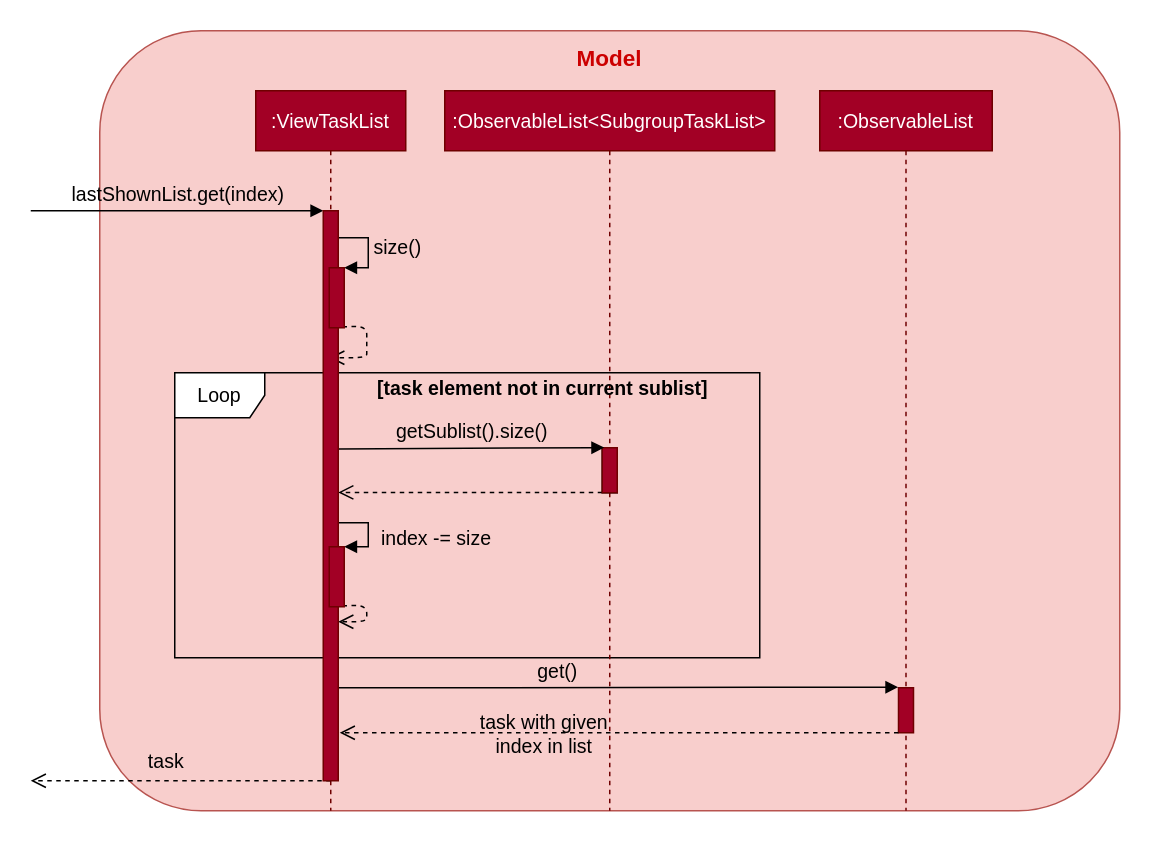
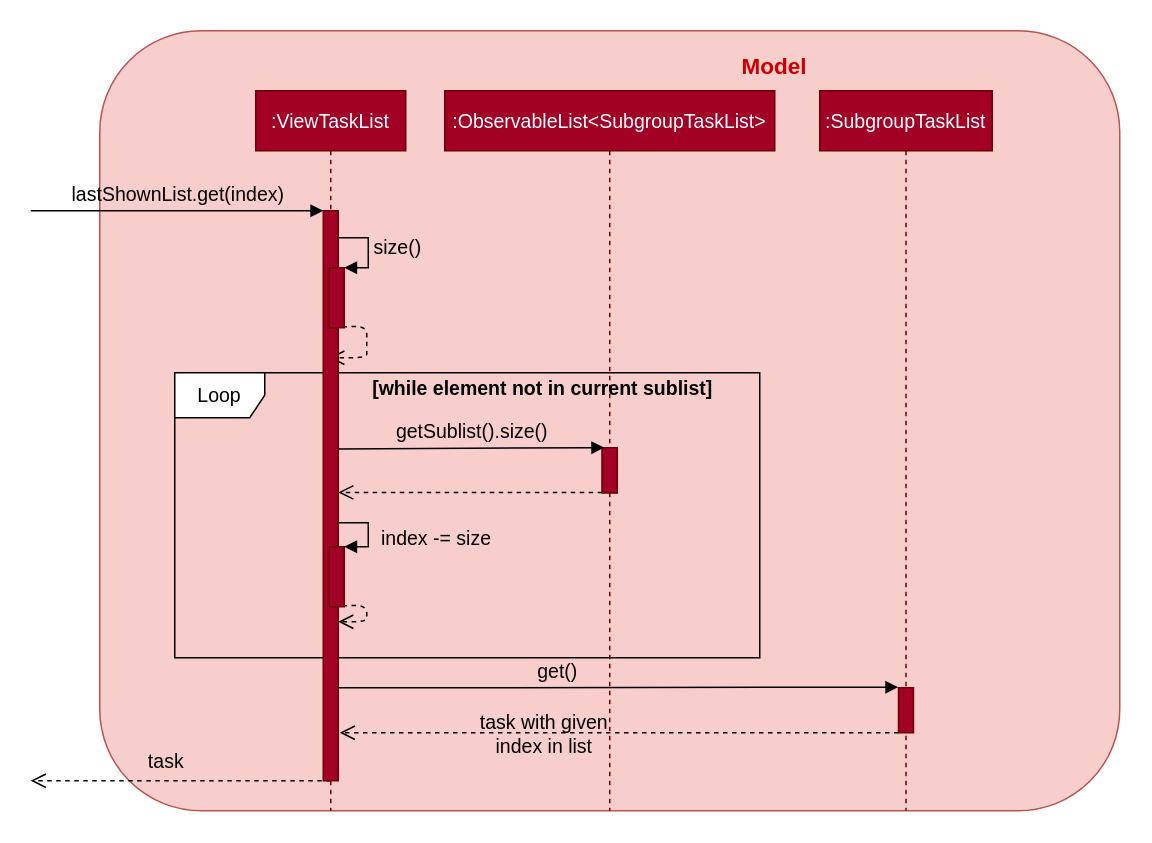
- <mxCell id="25" value="&lt;font style=&quot;font-size: 15px&quot; color=&quot;#cc0000&quot;&gt;&lt;b&gt;Model&lt;/b&gt;&lt;/font&gt;" style="text;html=1;strokeColor=none;fillColor=none;align=center;verticalAlign=middle;whiteSpace=wrap;rounded=0;" vertex="1" parent="1"><mxGeometry x="386" y="28" width="40" height="20" as="geometry" /></mxCell>
+ <mxCell id="25" value="&lt;font style=&quot;font-size: 15px&quot; color=&quot;#cc0000&quot;&gt;&lt;b&gt;Model&lt;/b&gt;&lt;/font&gt;" style="text;html=1;strokeColor=none;fillColor=none;align=center;verticalAlign=middle;whiteSpace=wrap;rounded=0;" vertex="1" parent="1"><mxGeometry x="496" y="33" width="40" height="20" as="geometry" /></mxCell>
- <mxCell id="15" value=":ObservableList" style="shape=umlLifeline;perimeter=lifelinePerimeter;whiteSpace=wrap;html=1;container=1;collapsible=0;recursiveResize=0;outlineConnect=0;shadow=0;fillColor=#a20025;fontSize=13;fontColor=#ffffff;strokeColor=#6F0000;" parent="1" vertex="1"><mxGeometry x="546" y="60" width="115" height="480" as="geometry" /></mxCell>
+ <mxCell id="15" value=":SubgroupTaskList" style="shape=umlLifeline;perimeter=lifelinePerimeter;whiteSpace=wrap;html=1;container=1;collapsible=0;recursiveResize=0;outlineConnect=0;shadow=0;fillColor=#a20025;fontSize=13;fontColor=#ffffff;strokeColor=#6F0000;" parent="1" vertex="1"><mxGeometry x="546" y="60" width="115" height="480" as="geometry" /></mxCell>
- <mxCell id="14" value="[task element not in current sublist]" style="text;html=1;align=center;verticalAlign=middle;resizable=0;points=[];autosize=1;fontSize=13;fontColor=#000000;fontStyle=1" parent="1" vertex="1"><mxGeometry x="236" y="248" width="250" height="20" as="geometry" /></mxCell>
+ <mxCell id="14" value="[while element not in current sublist]" style="text;html=1;align=center;verticalAlign=middle;resizable=0;points=[];autosize=1;fontSize=13;fontColor=#000000;fontStyle=1" parent="1" vertex="1"><mxGeometry x="236" y="248" width="250" height="20" as="geometry" /></mxCell>
